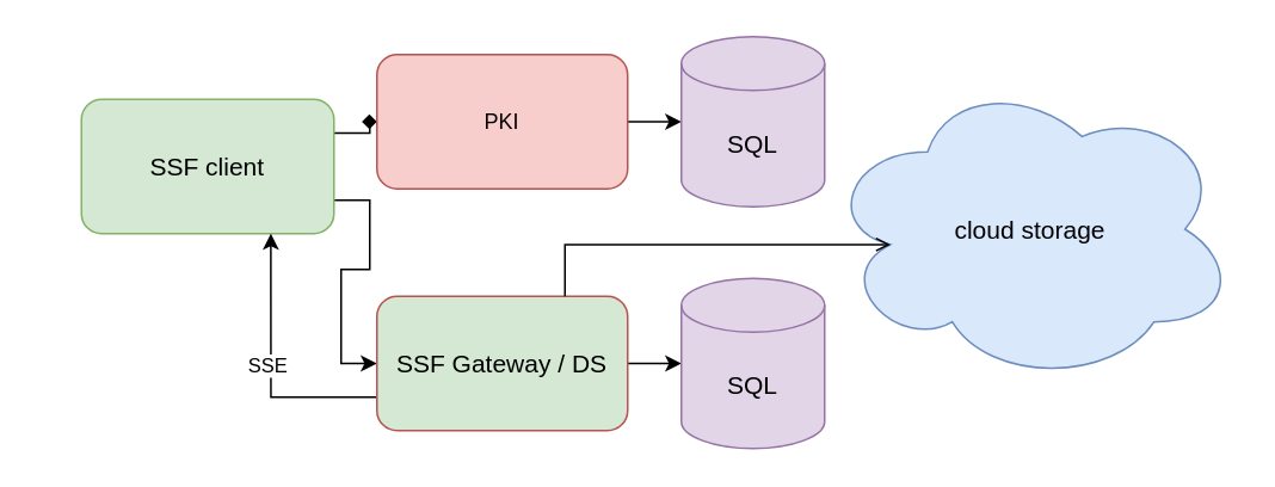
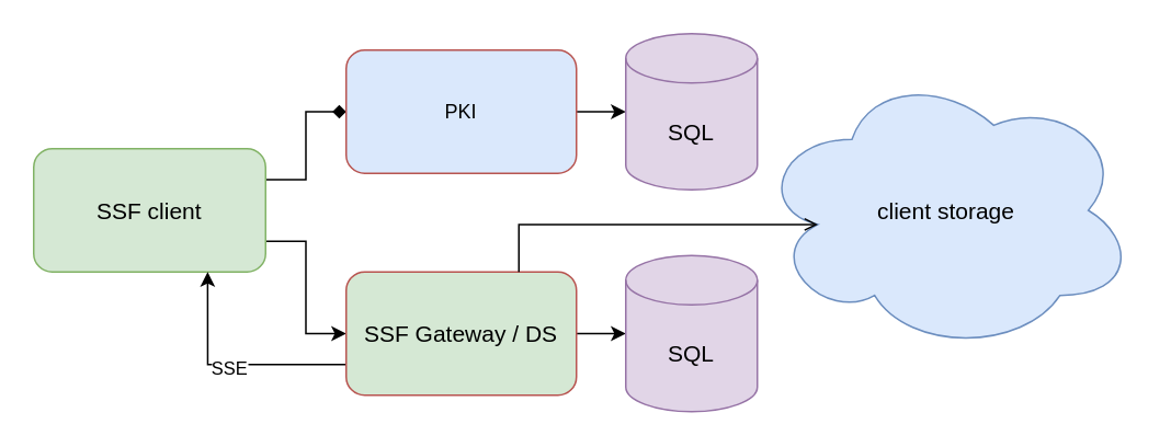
- <mxCell id="10" value="PKI" style="rounded=1;whiteSpace=wrap;html=1;fillColor=#f8cecc;strokeColor=#b85450;" parent="1" vertex="1"><mxGeometry x="210" y="30" width="140" height="75" as="geometry" /></mxCell>
+ <mxCell id="10" value="PKI" style="rounded=1;whiteSpace=wrap;html=1;fillColor=#dae8fc;strokeColor=#b85450;" parent="1" vertex="1"><mxGeometry x="210" y="30" width="140" height="75" as="geometry" /></mxCell>
- <mxCell id="4" value="&lt;font style=&quot;font-size: 14px;&quot;&gt;SSF client&lt;/font&gt;" style="rounded=1;whiteSpace=wrap;html=1;fillColor=#d5e8d4;strokeColor=#82b366;" parent="1" vertex="1"><mxGeometry x="45" y="55" width="141" height="75" as="geometry" /></mxCell>
+ <mxCell id="4" value="&lt;font style=&quot;font-size: 14px;&quot;&gt;SSF client&lt;/font&gt;" style="rounded=1;whiteSpace=wrap;html=1;fillColor=#d5e8d4;strokeColor=#82b366;" parent="1" vertex="1"><mxGeometry x="20" y="90" width="141" height="75" as="geometry" /></mxCell>
- <mxCell id="13" value="&lt;font style=&quot;font-size: 14px;&quot;&gt;cloud storage&lt;/font&gt;" style="ellipse;shape=cloud;whiteSpace=wrap;html=1;fillColor=#dae8fc;strokeColor=#6c8ebf;" parent="1" vertex="1"><mxGeometry x="460" y="41.25" width="230" height="172.5" as="geometry" /></mxCell>
+ <mxCell id="13" value="&lt;font style=&quot;font-size: 14px;&quot;&gt;client storage&lt;/font&gt;" style="ellipse;shape=cloud;whiteSpace=wrap;html=1;fillColor=#dae8fc;strokeColor=#6c8ebf;" parent="1" vertex="1"><mxGeometry x="460" y="41.25" width="230" height="172.5" as="geometry" /></mxCell>
